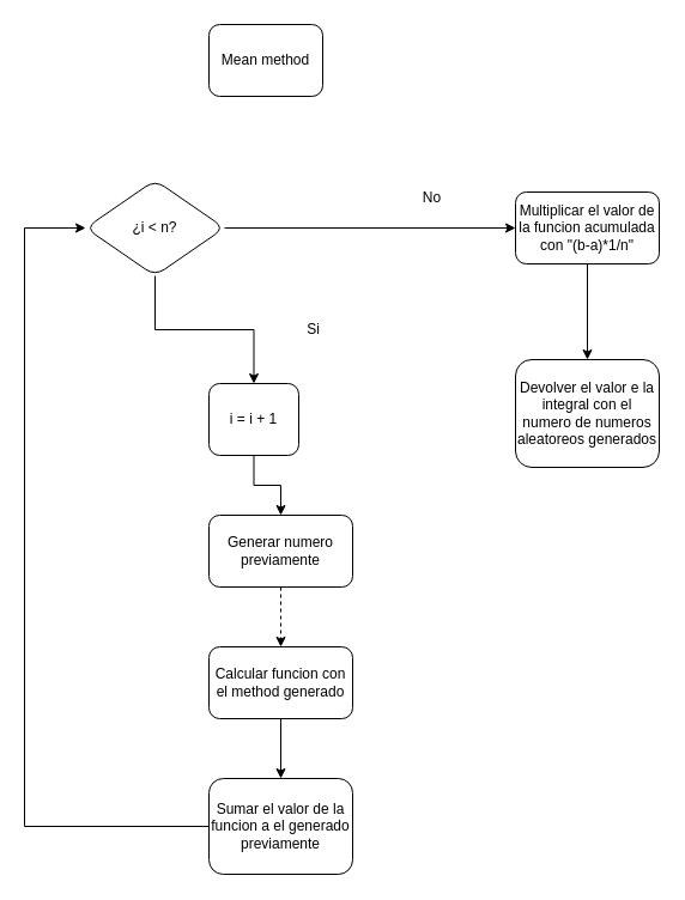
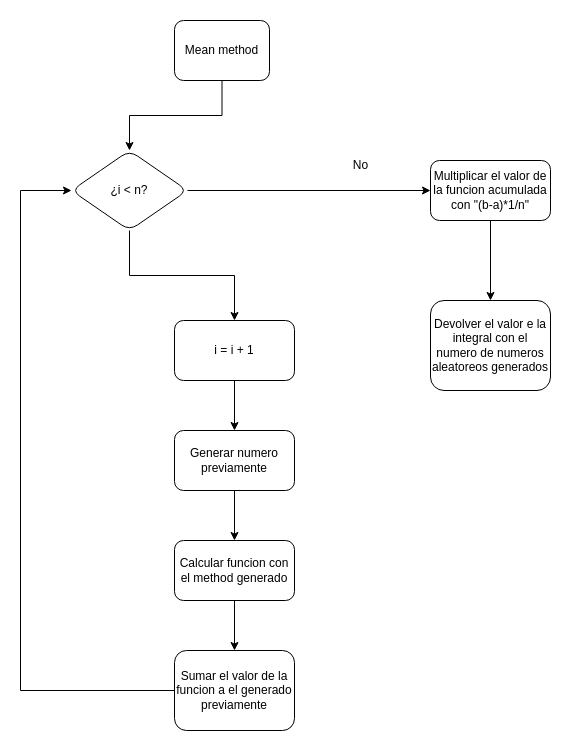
+ <mxCell id="2" value="" style="edgeStyle=orthogonalEdgeStyle;rounded=0;orthogonalLoop=1;jettySize=auto;html=1;" edge="1" parent="1" source="3" target="6"><mxGeometry relative="1" as="geometry" /></mxCell>
- <mxCell id="12" value="Si" style="text;html=1;align=center;verticalAlign=middle;resizable=0;points=[];autosize=1;strokeColor=none;fillColor=none;" vertex="1" parent="1"><mxGeometry x="246" y="260" width="30" height="30" as="geometry" /></mxCell>
- <mxCell id="11" value="i = i + 1" style="whiteSpace=wrap;html=1;rounded=1;" vertex="1" parent="1"><mxGeometry x="174" y="320" width="75" height="60" as="geometry" /></mxCell>
+ <mxCell id="11" value="i = i + 1" style="whiteSpace=wrap;html=1;rounded=1;" vertex="1" parent="1"><mxGeometry x="174" y="320" width="120" height="60" as="geometry" /></mxCell>
- <mxCell id="13" value="" style="edgeStyle=orthogonalEdgeStyle;rounded=0;orthogonalLoop=1;jettySize=auto;html=1;dashed=1;" edge="1" parent="1" source="14" target="16"><mxGeometry relative="1" as="geometry" /></mxCell>
+ <mxCell id="13" value="" style="edgeStyle=orthogonalEdgeStyle;rounded=0;orthogonalLoop=1;jettySize=auto;html=1;" edge="1" parent="1" source="14" target="16"><mxGeometry relative="1" as="geometry" /></mxCell>
